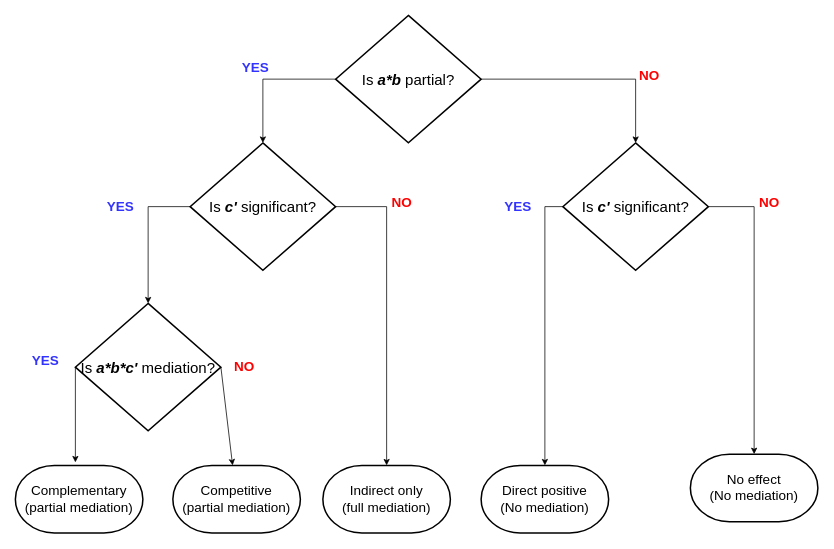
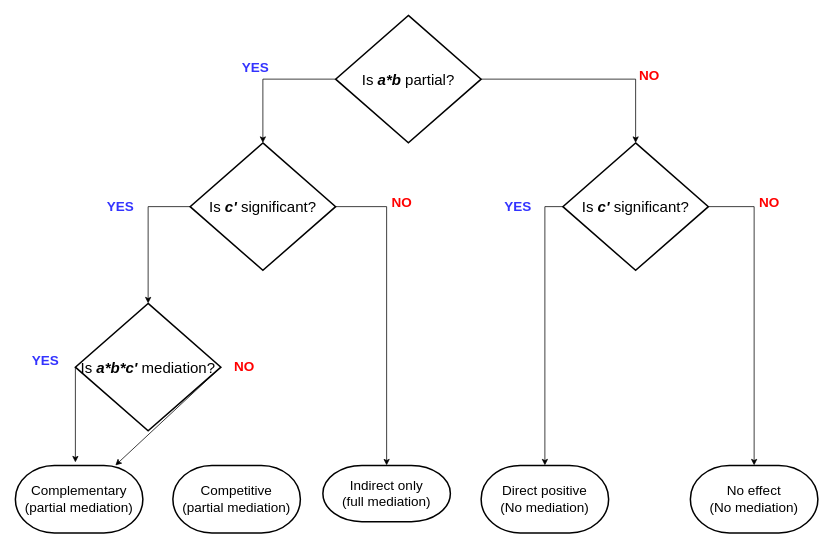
- <mxCell id="5" style="edgeStyle=none;rounded=0;orthogonalLoop=1;jettySize=auto;html=1;exitX=1;exitY=0.5;exitDx=0;exitDy=0;exitPerimeter=0;" edge="1" parent="1" source="6" target="11"><mxGeometry relative="1" as="geometry" /></mxCell>
+ <mxCell id="5" style="edgeStyle=none;rounded=0;orthogonalLoop=1;jettySize=auto;html=1;exitX=1;exitY=0.5;exitDx=0;exitDy=0;exitPerimeter=0;" edge="1" parent="1" source="6" target="10"><mxGeometry relative="1" as="geometry" /></mxCell>
- <mxCell id="14" value="&lt;div&gt;&lt;font style=&quot;font-size: 18px;&quot;&gt;No effect&lt;/font&gt;&lt;/div&gt;&lt;div&gt;&lt;font style=&quot;font-size: 18px;&quot;&gt;(No mediation)&lt;/font&gt;&lt;/div&gt;" style="strokeWidth=2;html=1;shape=mxgraph.flowchart.terminator;whiteSpace=wrap;" vertex="1" parent="1"><mxGeometry x="920" y="605" width="170" height="90" as="geometry" /></mxCell>
+ <mxCell id="14" value="&lt;div&gt;&lt;font style=&quot;font-size: 18px;&quot;&gt;No effect&lt;/font&gt;&lt;/div&gt;&lt;div&gt;&lt;font style=&quot;font-size: 18px;&quot;&gt;(No mediation)&lt;/font&gt;&lt;/div&gt;" style="strokeWidth=2;html=1;shape=mxgraph.flowchart.terminator;whiteSpace=wrap;" vertex="1" parent="1"><mxGeometry x="920" y="620" width="170" height="90" as="geometry" /></mxCell>
- <mxCell id="12" value="&lt;div&gt;&lt;font style=&quot;font-size: 18px;&quot;&gt;Indirect only&lt;/font&gt;&lt;/div&gt;&lt;div&gt;&lt;font style=&quot;font-size: 18px;&quot;&gt;(full mediation)&lt;/font&gt;&lt;/div&gt;" style="strokeWidth=2;html=1;shape=mxgraph.flowchart.terminator;whiteSpace=wrap;" vertex="1" parent="1"><mxGeometry x="430" y="620" width="170" height="90" as="geometry" /></mxCell>
+ <mxCell id="12" value="&lt;div&gt;&lt;font style=&quot;font-size: 18px;&quot;&gt;Indirect only&lt;/font&gt;&lt;/div&gt;&lt;div&gt;&lt;font style=&quot;font-size: 18px;&quot;&gt;(full mediation)&lt;/font&gt;&lt;/div&gt;" style="strokeWidth=2;html=1;shape=mxgraph.flowchart.terminator;whiteSpace=wrap;" vertex="1" parent="1"><mxGeometry x="430" y="620" width="170" height="75" as="geometry" /></mxCell>
